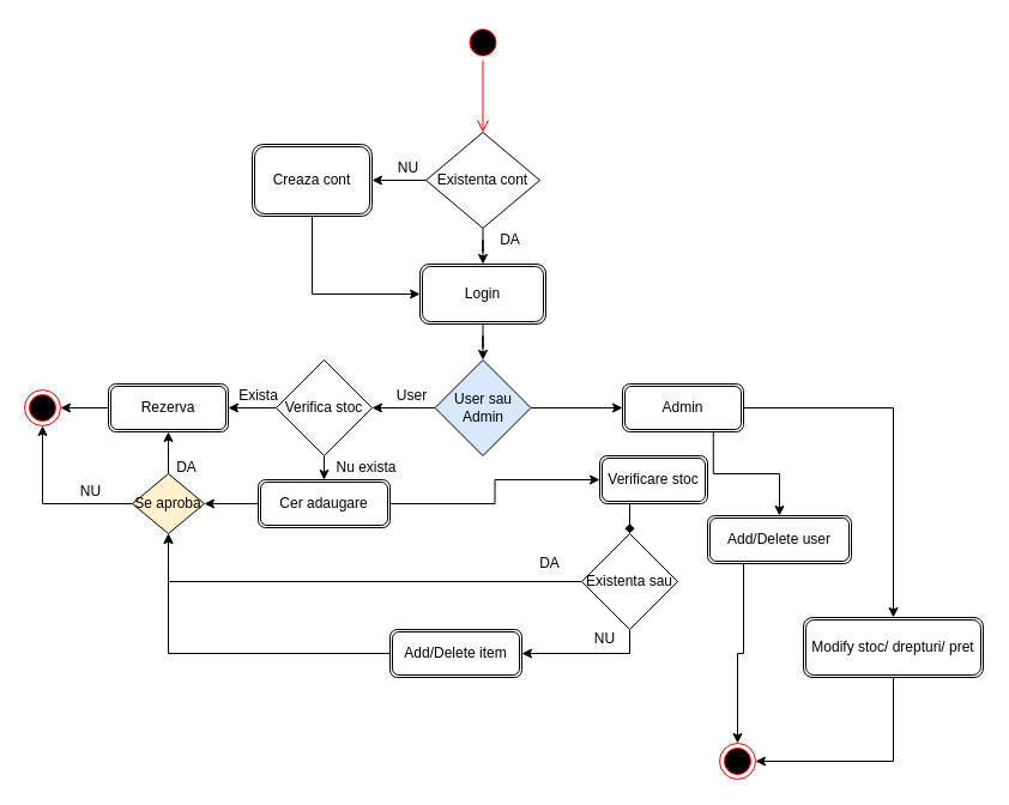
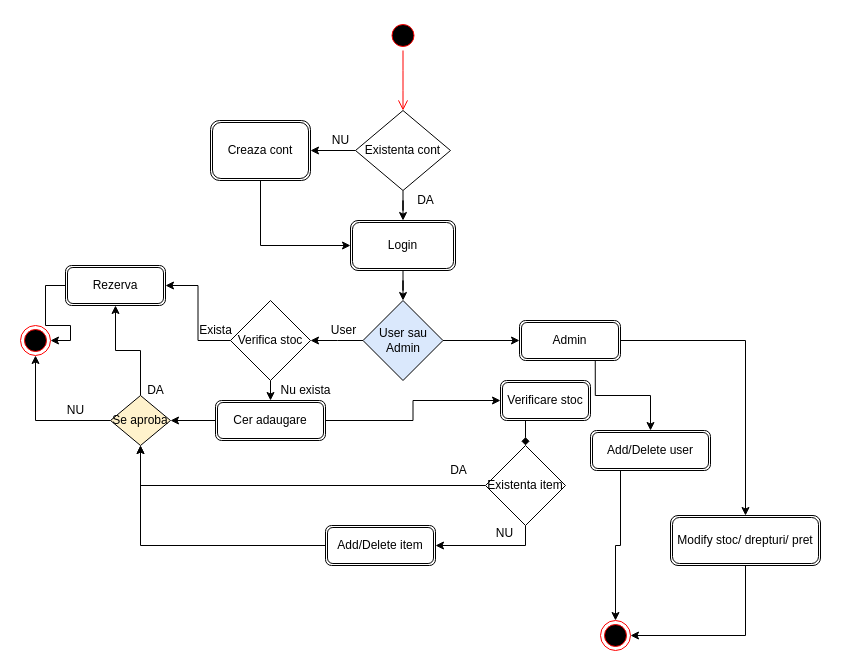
- <mxCell id="21" value="Rezerva" style="shape=ext;double=1;rounded=1;whiteSpace=wrap;html=1;" vertex="1" parent="1"><mxGeometry x="90" y="320" width="100" height="40" as="geometry" /></mxCell>
+ <mxCell id="21" value="Rezerva" style="shape=ext;double=1;rounded=1;whiteSpace=wrap;html=1;" vertex="1" parent="1"><mxGeometry x="65" y="265" width="100" height="40" as="geometry" /></mxCell>
- <mxCell id="43" value="Existenta sau" style="rhombus;whiteSpace=wrap;html=1;" vertex="1" parent="1"><mxGeometry x="485" y="445" width="80" height="80" as="geometry" /></mxCell>
+ <mxCell id="43" value="Existenta item" style="rhombus;whiteSpace=wrap;html=1;" vertex="1" parent="1"><mxGeometry x="485" y="445" width="80" height="80" as="geometry" /></mxCell>
